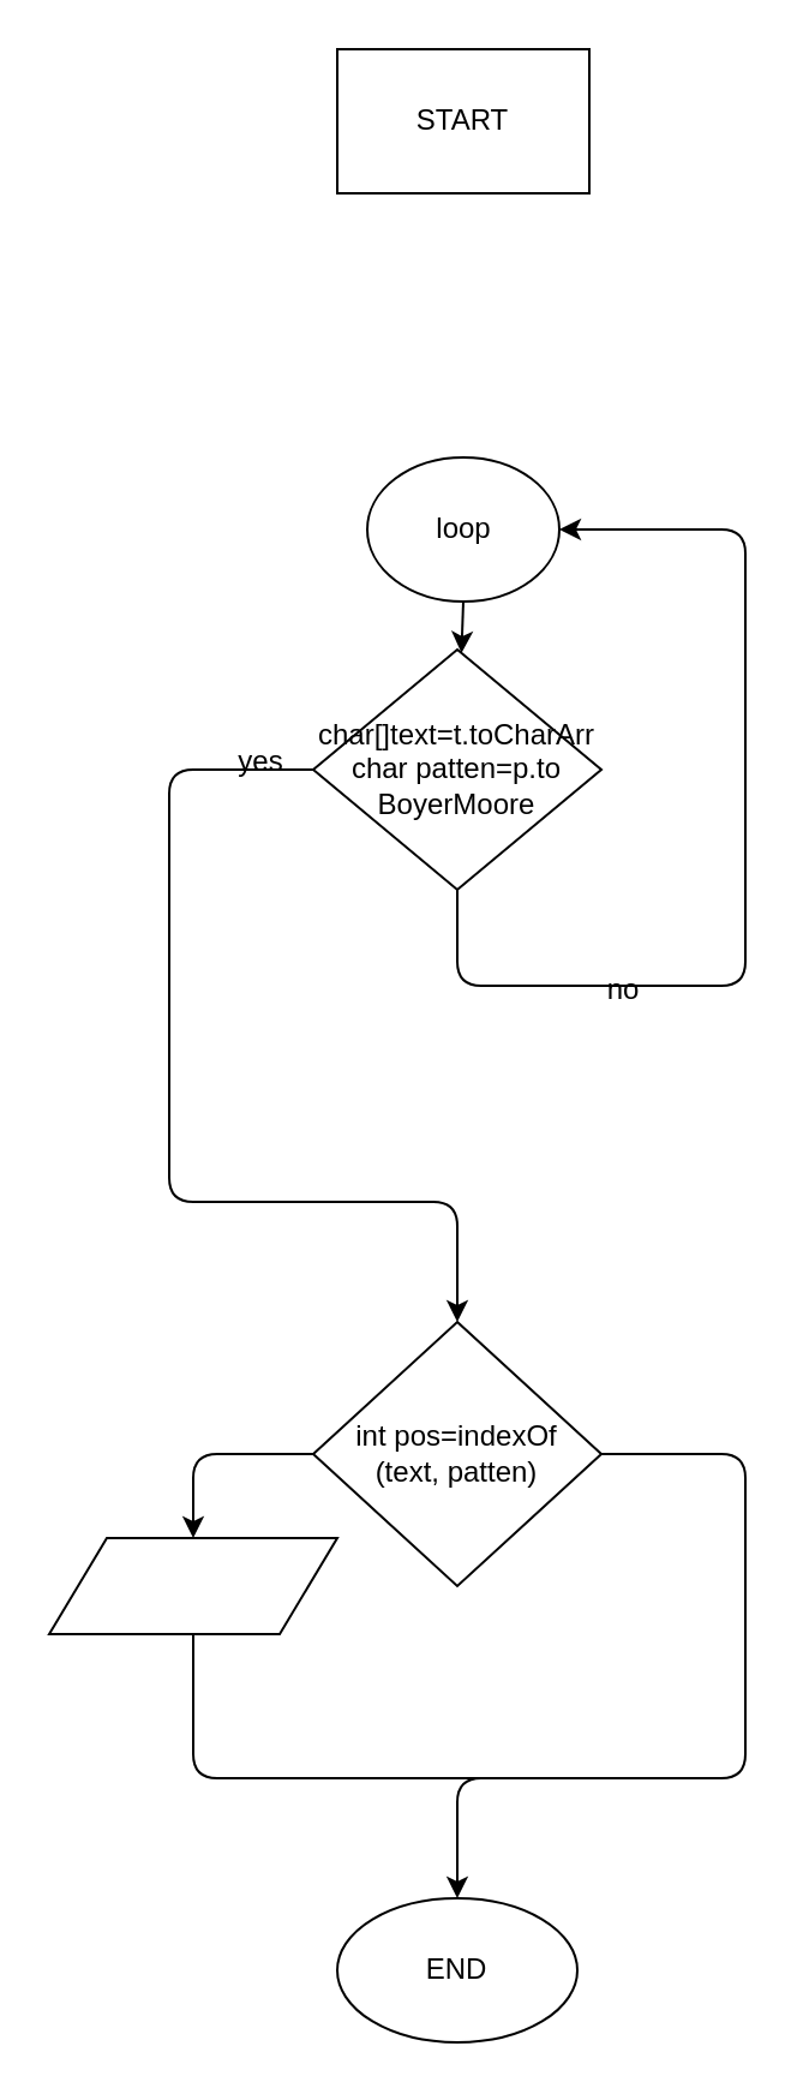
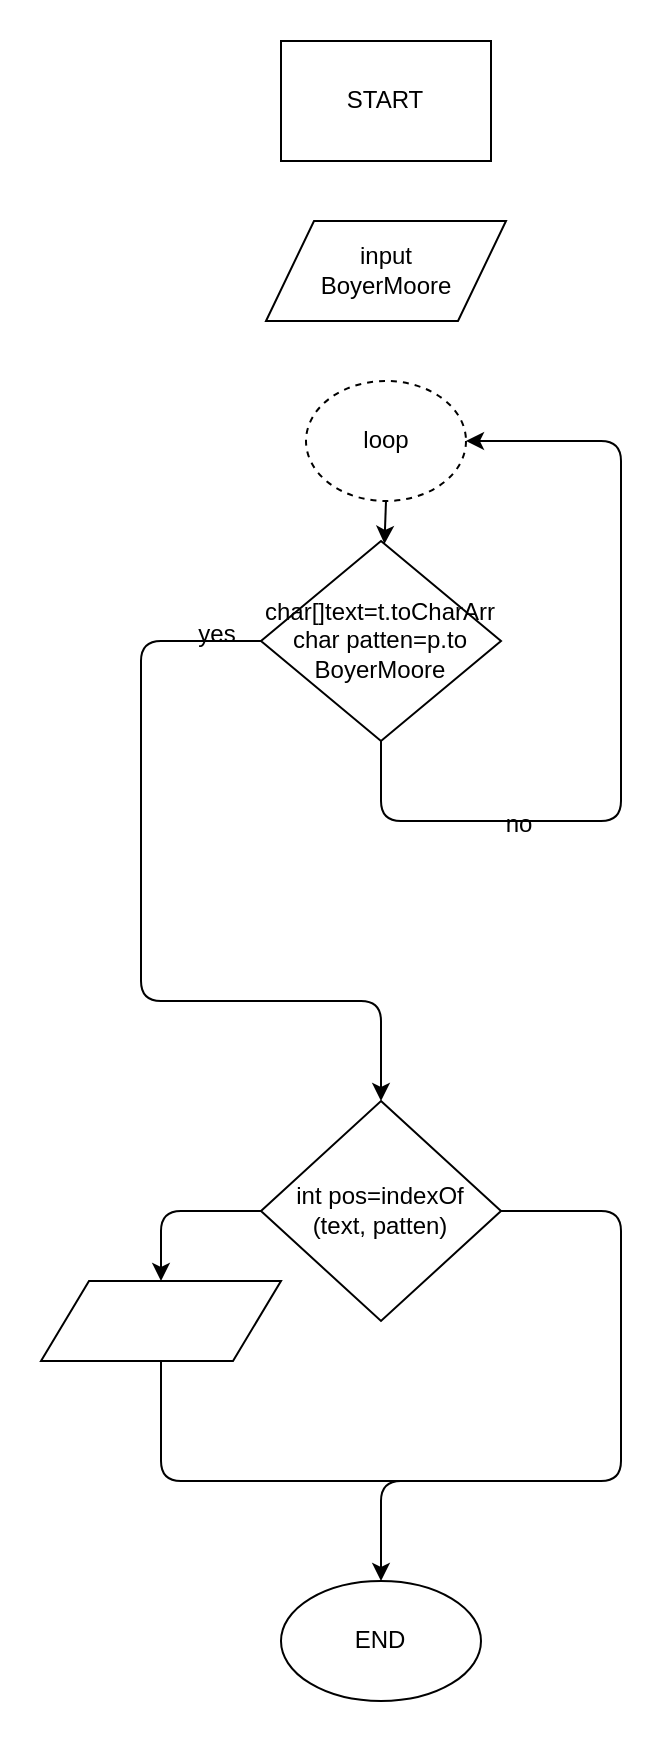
+ <mxCell id="3" value="input&lt;br&gt;BoyerMoore" style="shape=parallelogram;perimeter=parallelogramPerimeter;whiteSpace=wrap;html=1;" vertex="1" parent="1"><mxGeometry x="132.5" y="110" width="120" height="50" as="geometry" /></mxCell>
- <mxCell id="4" value="loop" style="ellipse;whiteSpace=wrap;html=1;" vertex="1" parent="1"><mxGeometry x="152.5" y="190" width="80" height="60" as="geometry" /></mxCell>
+ <mxCell id="4" value="loop" style="ellipse;whiteSpace=wrap;html=1;dashed=1;" vertex="1" parent="1"><mxGeometry x="152.5" y="190" width="80" height="60" as="geometry" /></mxCell>
